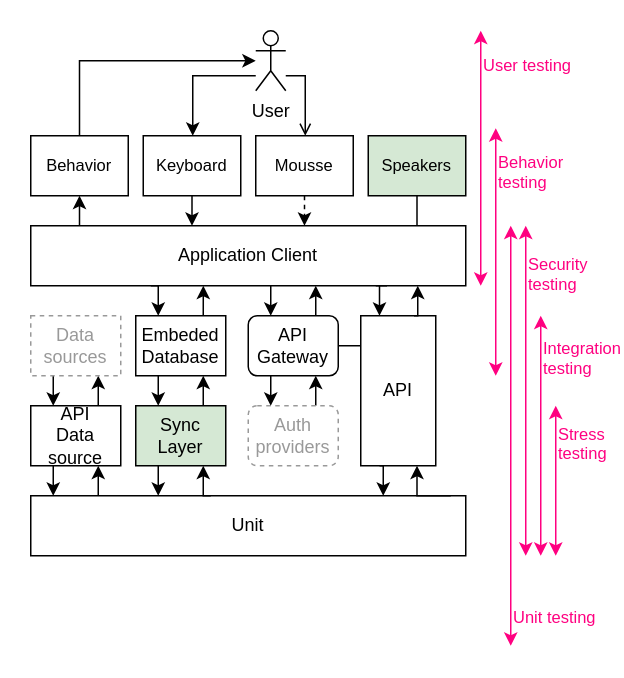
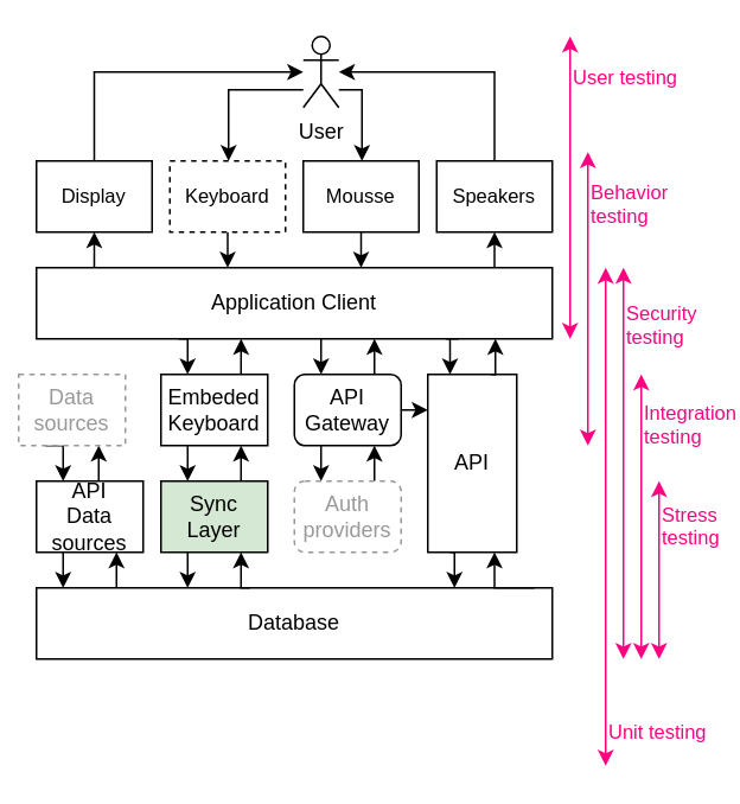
+ <mxCell id="8" style="edgeStyle=orthogonalEdgeStyle;rounded=0;orthogonalLoop=1;jettySize=auto;html=1;strokeColor=#000000;fontColor=#000000;" edge="1" parent="1" source="9" target="42"><mxGeometry relative="1" as="geometry"><Array as="points"><mxPoint x="278" y="40" /></Array></mxGeometry></mxCell>
- <mxCell id="41" style="edgeStyle=orthogonalEdgeStyle;rounded=0;orthogonalLoop=1;jettySize=auto;html=1;strokeColor=#000000;fontColor=#000000;endArrow=open;" edge="1" parent="1" source="42" target="7"><mxGeometry relative="1" as="geometry"><Array as="points"><mxPoint x="203" y="50" /></Array></mxGeometry></mxCell>
+ <mxCell id="41" style="edgeStyle=orthogonalEdgeStyle;rounded=0;orthogonalLoop=1;jettySize=auto;html=1;strokeColor=#000000;fontColor=#000000;" edge="1" parent="1" source="42" target="7"><mxGeometry relative="1" as="geometry"><Array as="points"><mxPoint x="203" y="50" /></Array></mxGeometry></mxCell>
- <mxCell id="3" value="Behavior" style="rounded=0;whiteSpace=wrap;html=1;fontSize=11;" vertex="1" parent="1"><mxGeometry x="20" y="90" width="65" height="40" as="geometry" /></mxCell>
+ <mxCell id="3" value="Display" style="rounded=0;whiteSpace=wrap;html=1;fontSize=11;" vertex="1" parent="1"><mxGeometry x="20" y="90" width="65" height="40" as="geometry" /></mxCell>
- <mxCell id="5" value="Keyboard" style="rounded=0;whiteSpace=wrap;html=1;fontSize=11;" vertex="1" parent="1"><mxGeometry x="95" y="90" width="65" height="40" as="geometry" /></mxCell>
+ <mxCell id="5" value="Keyboard" style="rounded=0;whiteSpace=wrap;html=1;fontSize=11;dashed=1;" vertex="1" parent="1"><mxGeometry x="95" y="90" width="65" height="40" as="geometry" /></mxCell>
- <mxCell id="9" value="Speakers" style="rounded=0;whiteSpace=wrap;html=1;fontSize=11;fillColor=#d5e8d4;" vertex="1" parent="1"><mxGeometry x="245" y="90" width="65" height="40" as="geometry" /></mxCell>
+ <mxCell id="9" value="Speakers" style="rounded=0;whiteSpace=wrap;html=1;fontSize=11;" vertex="1" parent="1"><mxGeometry x="245" y="90" width="65" height="40" as="geometry" /></mxCell>
- <mxCell id="11" style="edgeStyle=orthogonalEdgeStyle;rounded=0;orthogonalLoop=1;jettySize=auto;html=1;entryX=0.5;entryY=1;entryDx=0;entryDy=0;endArrow=none;" edge="1" parent="1" source="12" target="9"><mxGeometry relative="1" as="geometry"><Array as="points"><mxPoint x="280" y="160" /><mxPoint x="280" y="160" /></Array></mxGeometry></mxCell>
+ <mxCell id="11" style="edgeStyle=orthogonalEdgeStyle;rounded=0;orthogonalLoop=1;jettySize=auto;html=1;entryX=0.5;entryY=1;entryDx=0;entryDy=0;" edge="1" parent="1" source="12" target="9"><mxGeometry relative="1" as="geometry"><Array as="points"><mxPoint x="280" y="160" /><mxPoint x="280" y="160" /></Array></mxGeometry></mxCell>
- <mxCell id="6" style="edgeStyle=orthogonalEdgeStyle;rounded=0;orthogonalLoop=1;jettySize=auto;html=1;exitX=0.5;exitY=1;exitDx=0;exitDy=0;dashed=1;" edge="1" parent="1" source="7" target="12"><mxGeometry relative="1" as="geometry"><Array as="points"><mxPoint x="210" y="160" /><mxPoint x="210" y="160" /></Array></mxGeometry></mxCell>
+ <mxCell id="6" style="edgeStyle=orthogonalEdgeStyle;rounded=0;orthogonalLoop=1;jettySize=auto;html=1;exitX=0.5;exitY=1;exitDx=0;exitDy=0;" edge="1" parent="1" source="7" target="12"><mxGeometry relative="1" as="geometry"><Array as="points"><mxPoint x="210" y="160" /><mxPoint x="210" y="160" /></Array></mxGeometry></mxCell>
- <mxCell id="19" value="Data sources" style="rounded=0;whiteSpace=wrap;html=1;dashed=1;strokeColor=#999999;fontColor=#999999;" vertex="1" parent="1"><mxGeometry x="20" y="210" width="60" height="40" as="geometry" /></mxCell>
+ <mxCell id="19" value="Data sources" style="rounded=0;whiteSpace=wrap;html=1;dashed=1;strokeColor=#999999;fontColor=#999999;" vertex="1" parent="1"><mxGeometry x="10" y="210" width="60" height="40" as="geometry" /></mxCell>
- <mxCell id="23" value="Embeded&lt;br&gt;Database" style="rounded=0;whiteSpace=wrap;html=1;" vertex="1" parent="20"><mxGeometry x="10" y="10" width="60" height="40" as="geometry" /></mxCell>
+ <mxCell id="23" value="Embeded&lt;br&gt;Keyboard" style="rounded=0;whiteSpace=wrap;html=1;" vertex="1" parent="20"><mxGeometry x="10" y="10" width="60" height="40" as="geometry" /></mxCell>
- <mxCell id="34" style="edgeStyle=orthogonalEdgeStyle;rounded=0;orthogonalLoop=1;jettySize=auto;html=1;endArrow=none;" edge="1" source="35" target="32" parent="28"><mxGeometry relative="1" as="geometry"><Array as="points"><mxPoint x="100" y="40" /><mxPoint x="100" y="40" /></Array></mxGeometry></mxCell>
+ <mxCell id="34" style="edgeStyle=orthogonalEdgeStyle;rounded=0;orthogonalLoop=1;jettySize=auto;html=1;" edge="1" source="35" target="32" parent="28"><mxGeometry relative="1" as="geometry"><Array as="points"><mxPoint x="100" y="40" /><mxPoint x="100" y="40" /></Array></mxGeometry></mxCell>
- <mxCell id="17" value="API&lt;br&gt;Data source" style="rounded=0;whiteSpace=wrap;html=1;" vertex="1" parent="1"><mxGeometry x="20" y="270" width="60" height="40" as="geometry" /></mxCell>
+ <mxCell id="17" value="API&lt;br&gt;Data sources" style="rounded=0;whiteSpace=wrap;html=1;" vertex="1" parent="1"><mxGeometry x="20" y="270" width="60" height="40" as="geometry" /></mxCell>
- <mxCell id="14" value="Unit" style="rounded=0;whiteSpace=wrap;html=1;" vertex="1" parent="1"><mxGeometry x="20" y="330" width="290" height="40" as="geometry" /></mxCell>
+ <mxCell id="14" value="Database" style="rounded=0;whiteSpace=wrap;html=1;" vertex="1" parent="1"><mxGeometry x="20" y="330" width="290" height="40" as="geometry" /></mxCell>
